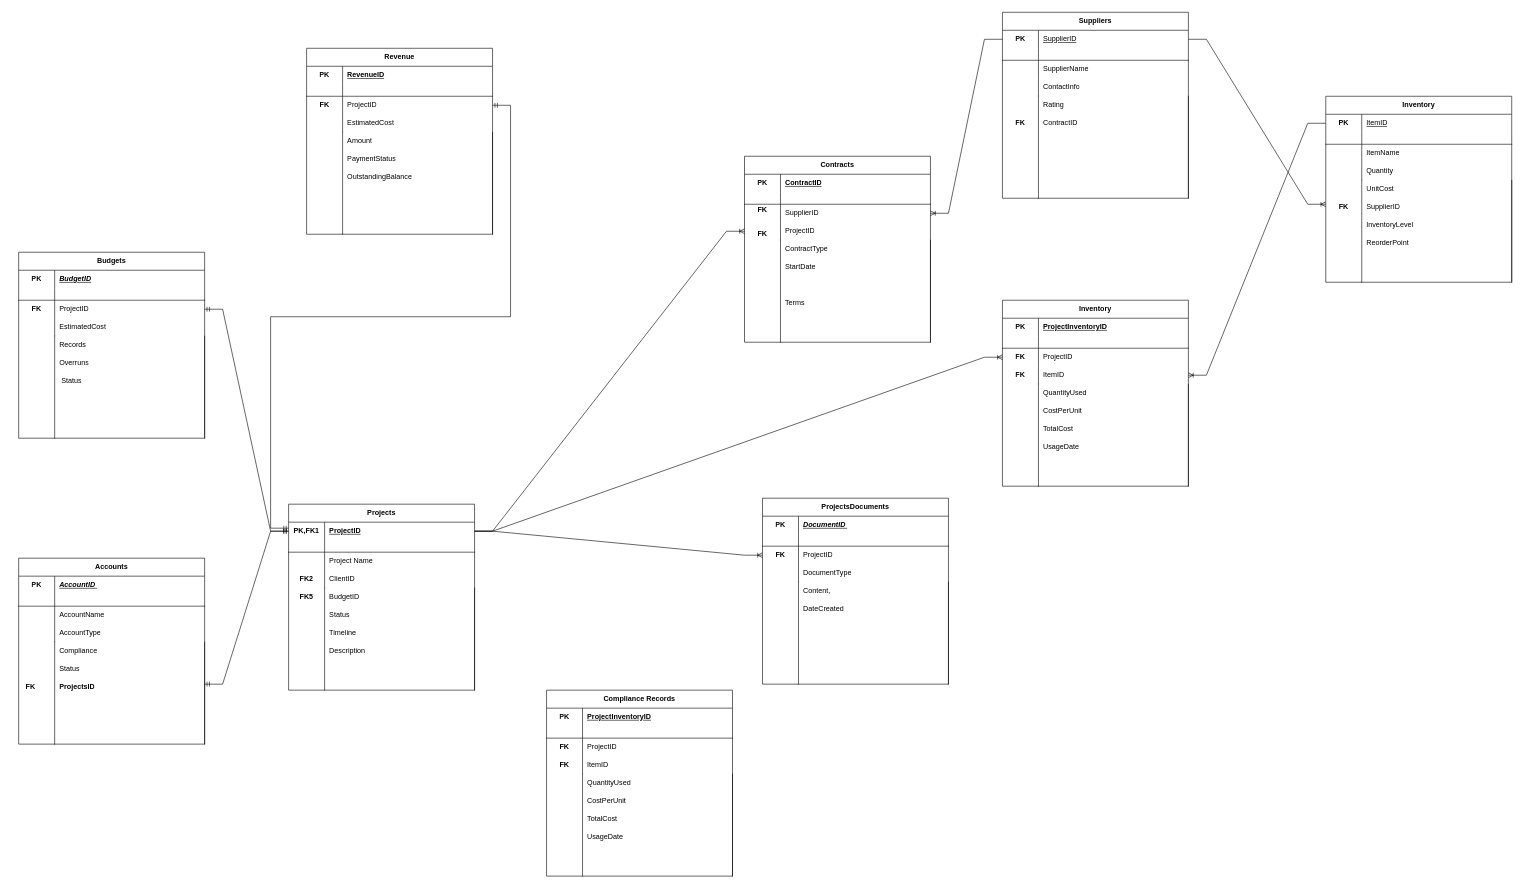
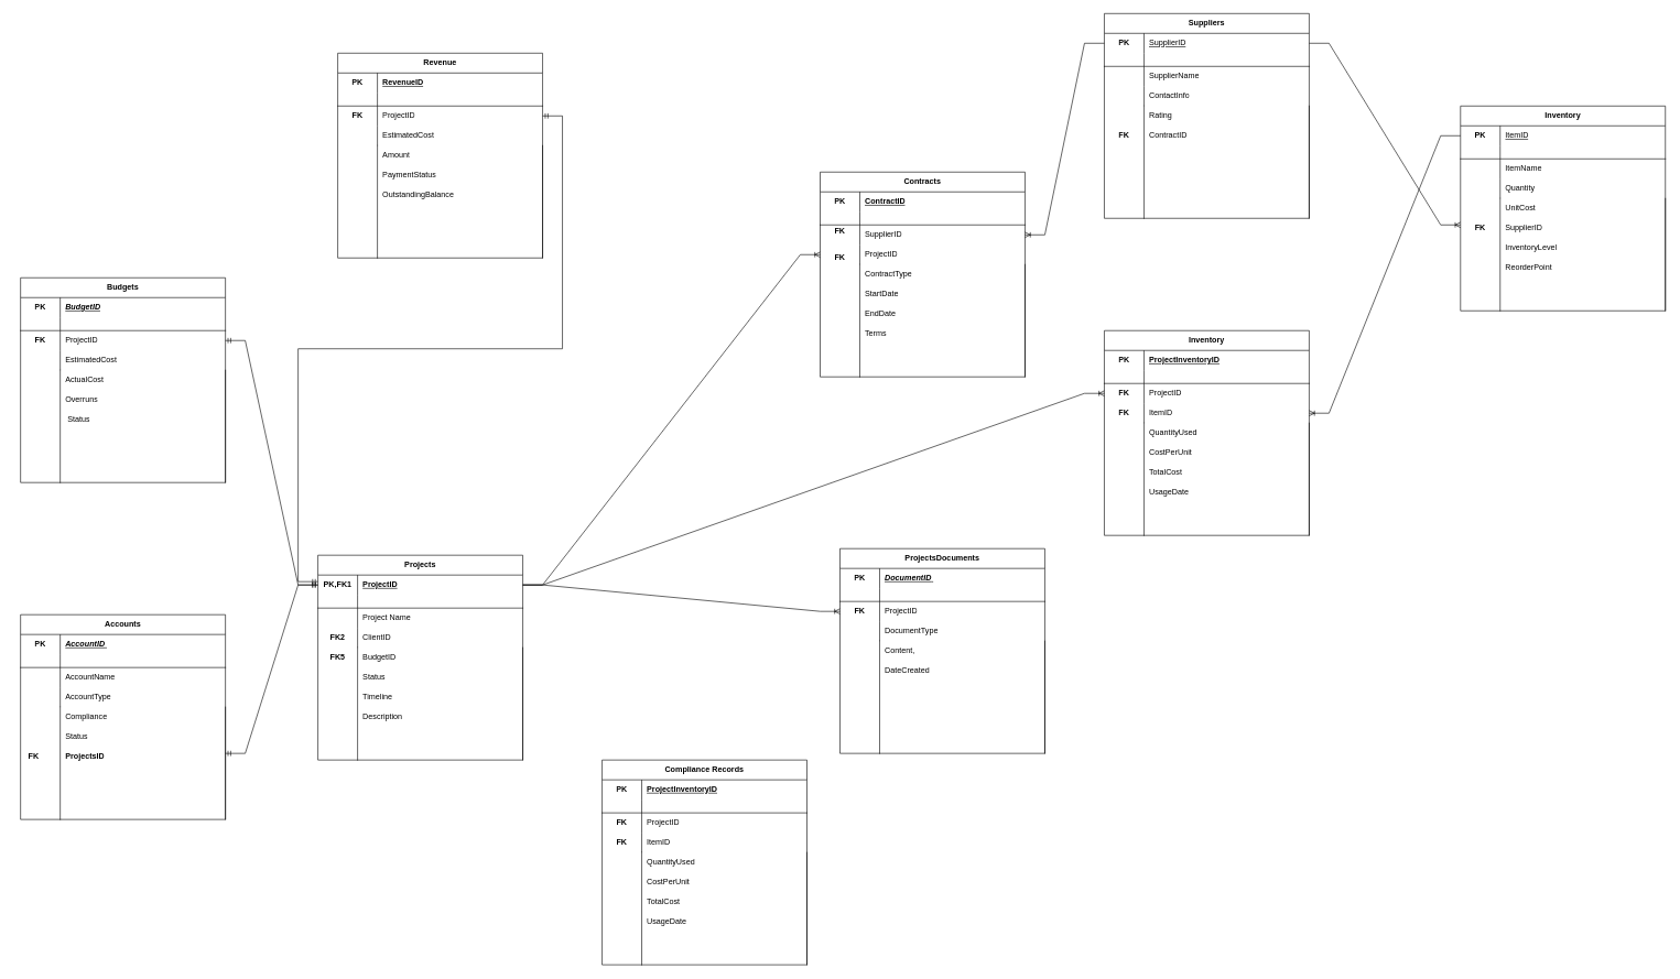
+ <mxCell id="136" value="EndDate" style="shape=partialRectangle;connectable=0;fillColor=none;top=0;left=0;bottom=0;right=0;align=left;spacingLeft=6;overflow=hidden;html=1;whiteSpace=wrap;" vertex="1" parent="119"><mxGeometry x="60" y="200" width="250" height="30" as="geometry"><mxRectangle width="250" height="30" as="alternateBounds" /></mxGeometry></mxCell>
- <mxCell id="77" value="Records" style="shape=partialRectangle;connectable=0;fillColor=none;top=0;left=0;bottom=0;right=0;align=left;spacingLeft=6;overflow=hidden;html=1;whiteSpace=wrap;" vertex="1" parent="62"><mxGeometry x="60" y="140" width="250" height="30" as="geometry"><mxRectangle width="250" height="30" as="alternateBounds" /></mxGeometry></mxCell>
+ <mxCell id="77" value="ActualCost" style="shape=partialRectangle;connectable=0;fillColor=none;top=0;left=0;bottom=0;right=0;align=left;spacingLeft=6;overflow=hidden;html=1;whiteSpace=wrap;" vertex="1" parent="62"><mxGeometry x="60" y="140" width="250" height="30" as="geometry"><mxRectangle width="250" height="30" as="alternateBounds" /></mxGeometry></mxCell>
